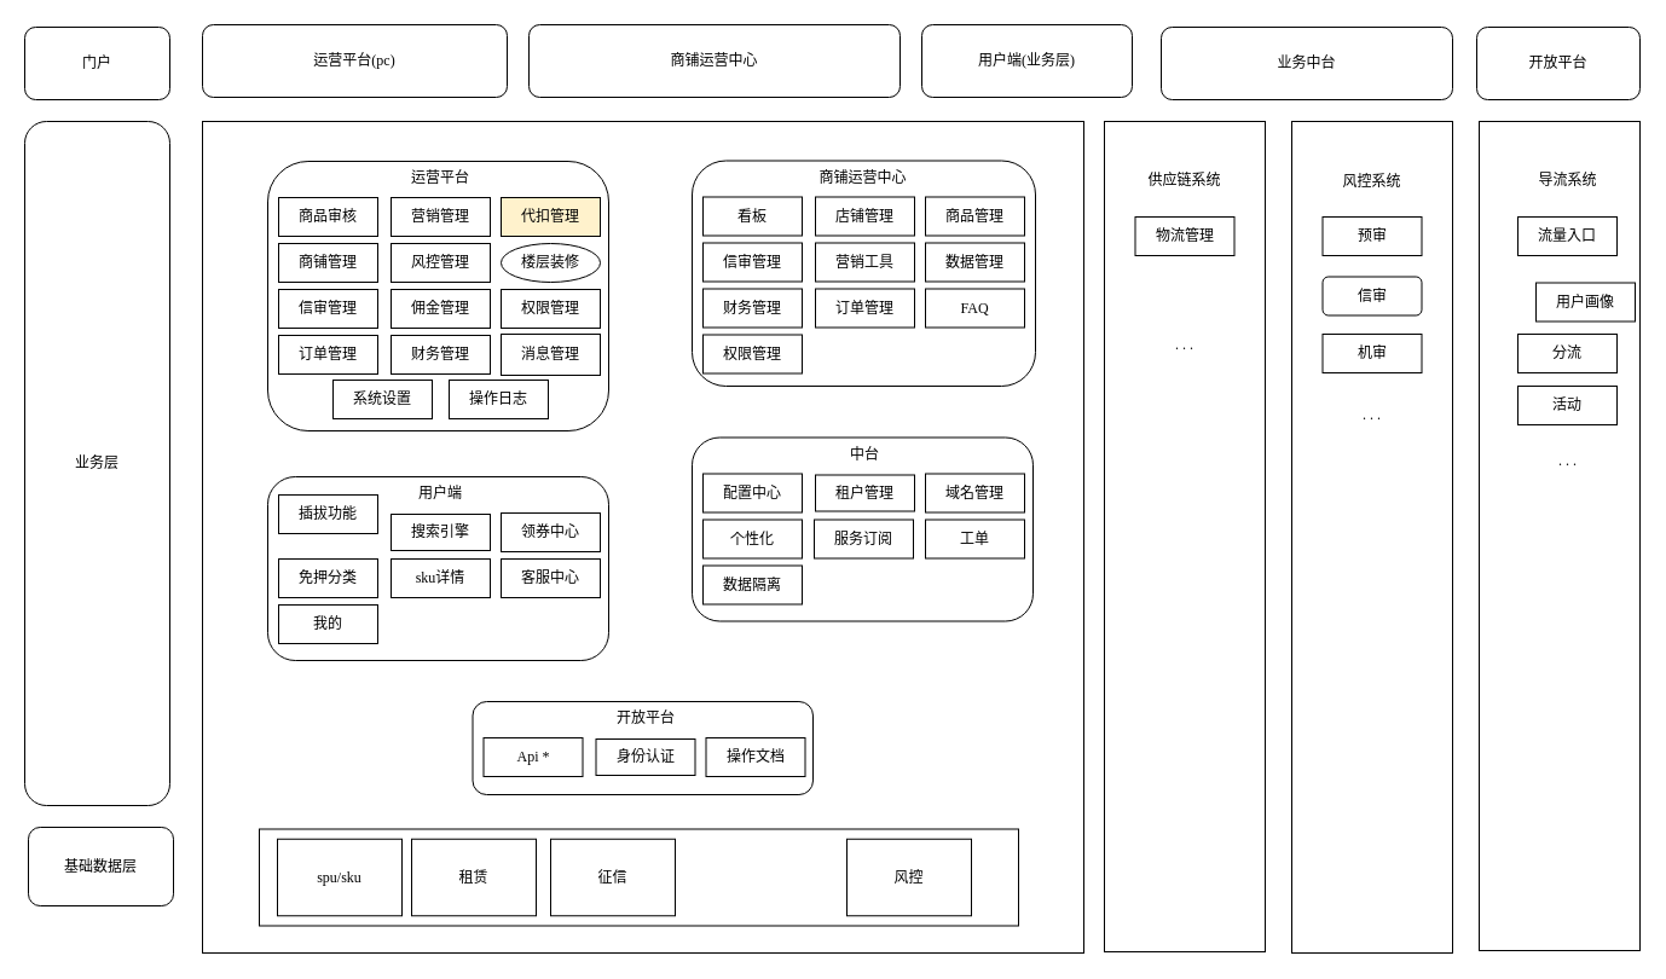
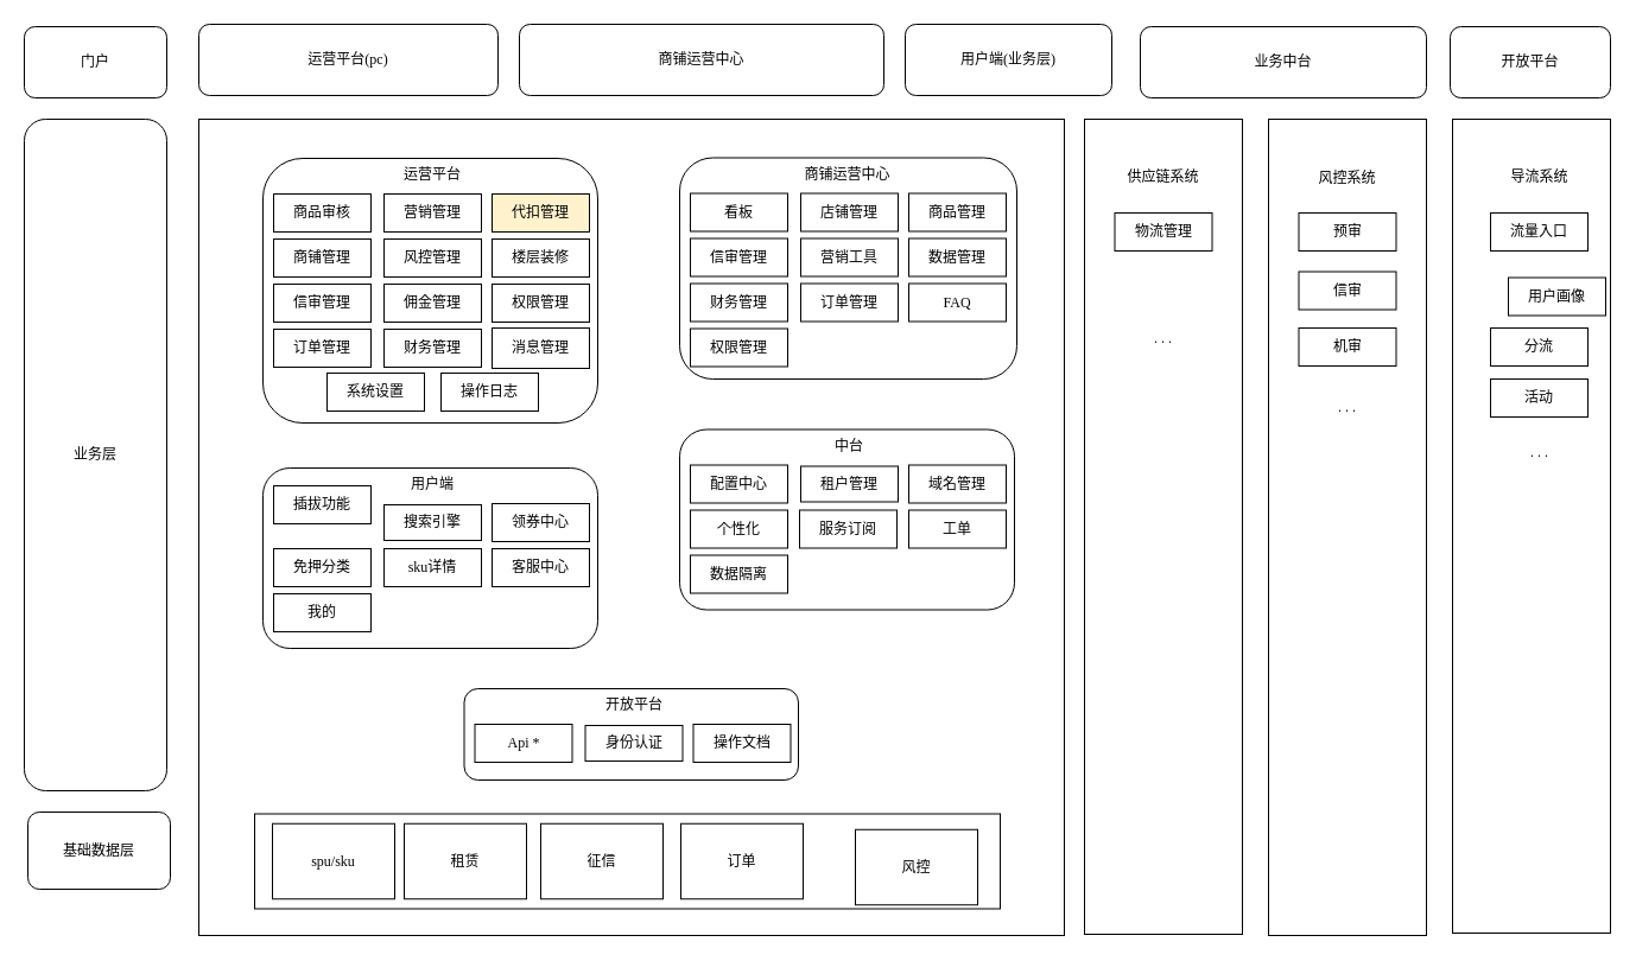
- <mxCell id="22" value="楼层装修" style="ellipse;whiteSpace=wrap;html=1;fontFamily=Architects Daughter;fontSource=https%3A%2F%2Ffonts.googleapis.com%2Fcss%3Ffamily%3DArchitects%2BDaughter;" vertex="1" parent="1"><mxGeometry x="414" y="201" width="82" height="32" as="geometry" /></mxCell>
+ <mxCell id="22" value="楼层装修" style="rounded=0;whiteSpace=wrap;html=1;fontFamily=Architects Daughter;fontSource=https%3A%2F%2Ffonts.googleapis.com%2Fcss%3Ffamily%3DArchitects%2BDaughter;" vertex="1" parent="1"><mxGeometry x="414" y="201" width="82" height="32" as="geometry" /></mxCell>
- <mxCell id="64" value="信审" style="whiteSpace=wrap;html=1;fontFamily=Architects Daughter;fontSource=https%3A%2F%2Ffonts.googleapis.com%2Fcss%3Ffamily%3DArchitects%2BDaughter;rounded=1;" vertex="1" parent="1"><mxGeometry x="1093.5" y="228.5" width="82" height="32" as="geometry" /></mxCell>
+ <mxCell id="64" value="信审" style="rounded=0;whiteSpace=wrap;html=1;fontFamily=Architects Daughter;fontSource=https%3A%2F%2Ffonts.googleapis.com%2Fcss%3Ffamily%3DArchitects%2BDaughter;" vertex="1" parent="1"><mxGeometry x="1093.5" y="228.5" width="82" height="32" as="geometry" /></mxCell>
+ <mxCell id="83" value="订单" style="rounded=0;whiteSpace=wrap;html=1;fontFamily=Architects Daughter;fontSource=https%3A%2F%2Ffonts.googleapis.com%2Fcss%3Ffamily%3DArchitects%2BDaughter;" vertex="1" parent="1"><mxGeometry x="573" y="693.75" width="103" height="63.5" as="geometry" /></mxCell>
- <mxCell id="84" value="风控" style="rounded=0;whiteSpace=wrap;html=1;fontFamily=Architects Daughter;fontSource=https%3A%2F%2Ffonts.googleapis.com%2Fcss%3Ffamily%3DArchitects%2BDaughter;" vertex="1" parent="1"><mxGeometry x="700" y="693.75" width="103" height="63.5" as="geometry" /></mxCell>
+ <mxCell id="84" value="风控" style="rounded=0;whiteSpace=wrap;html=1;fontFamily=Architects Daughter;fontSource=https%3A%2F%2Ffonts.googleapis.com%2Fcss%3Ffamily%3DArchitects%2BDaughter;" vertex="1" parent="1"><mxGeometry x="720" y="698.75" width="103" height="63.5" as="geometry" /></mxCell>
